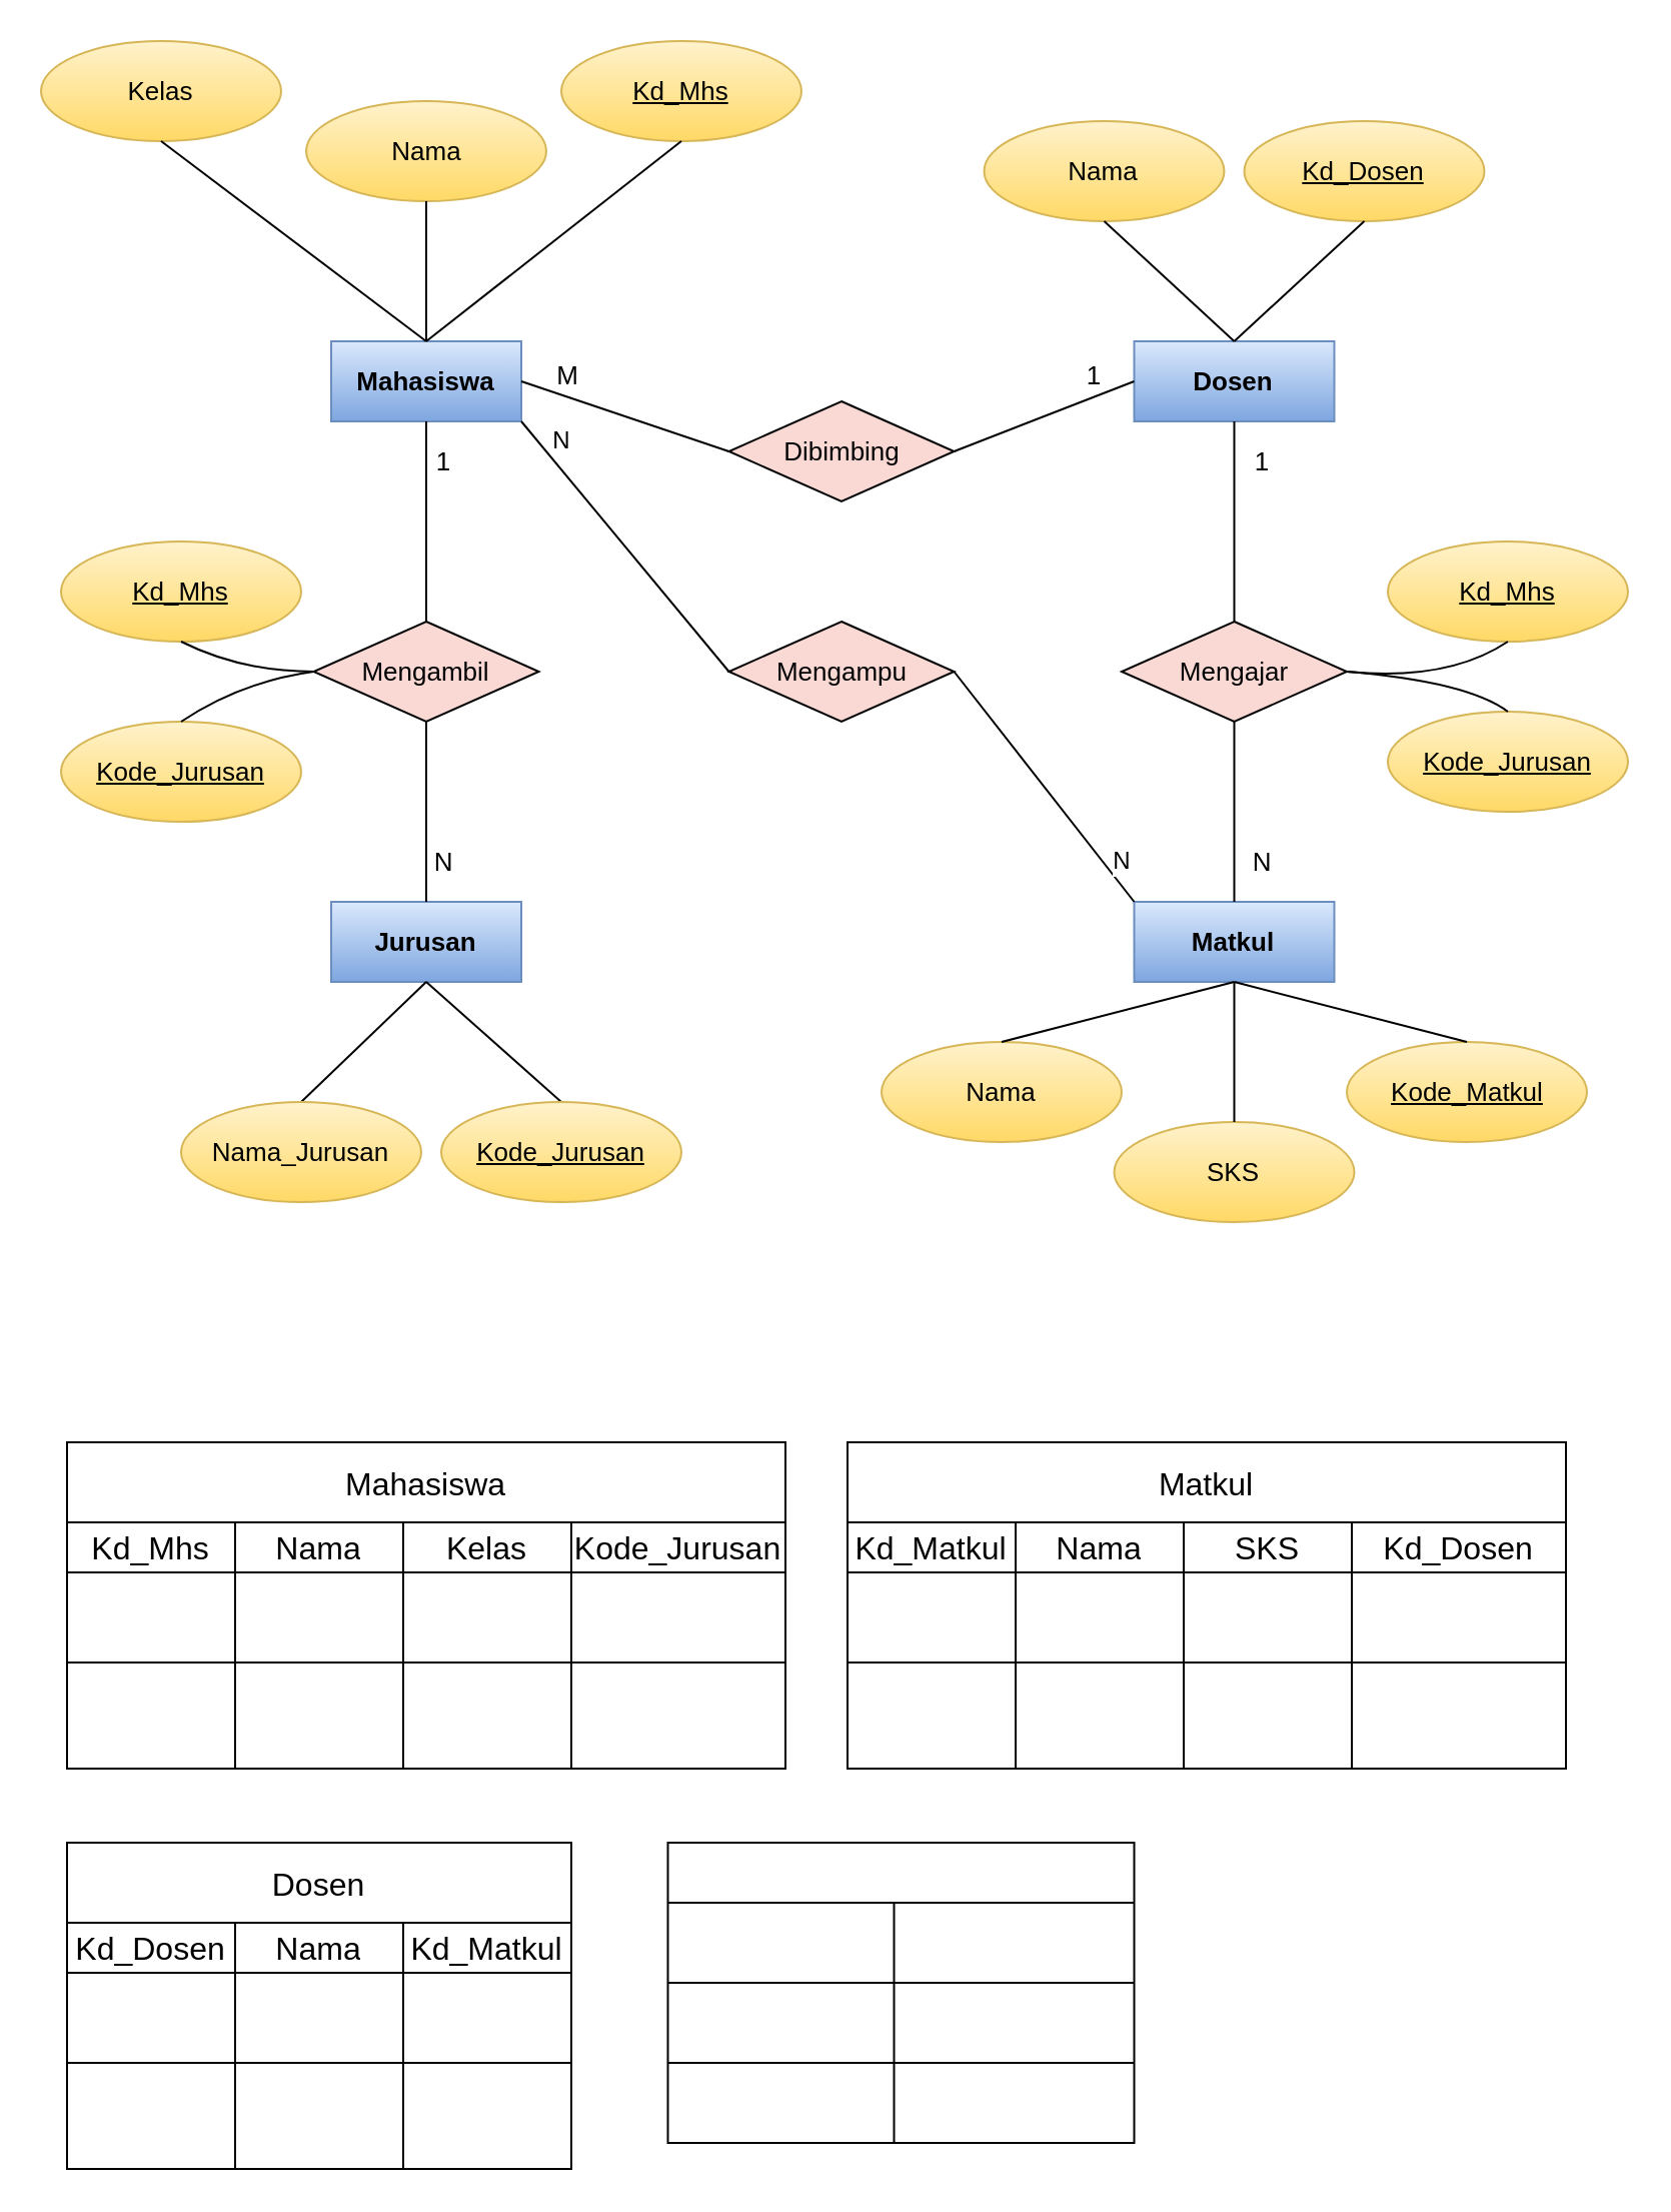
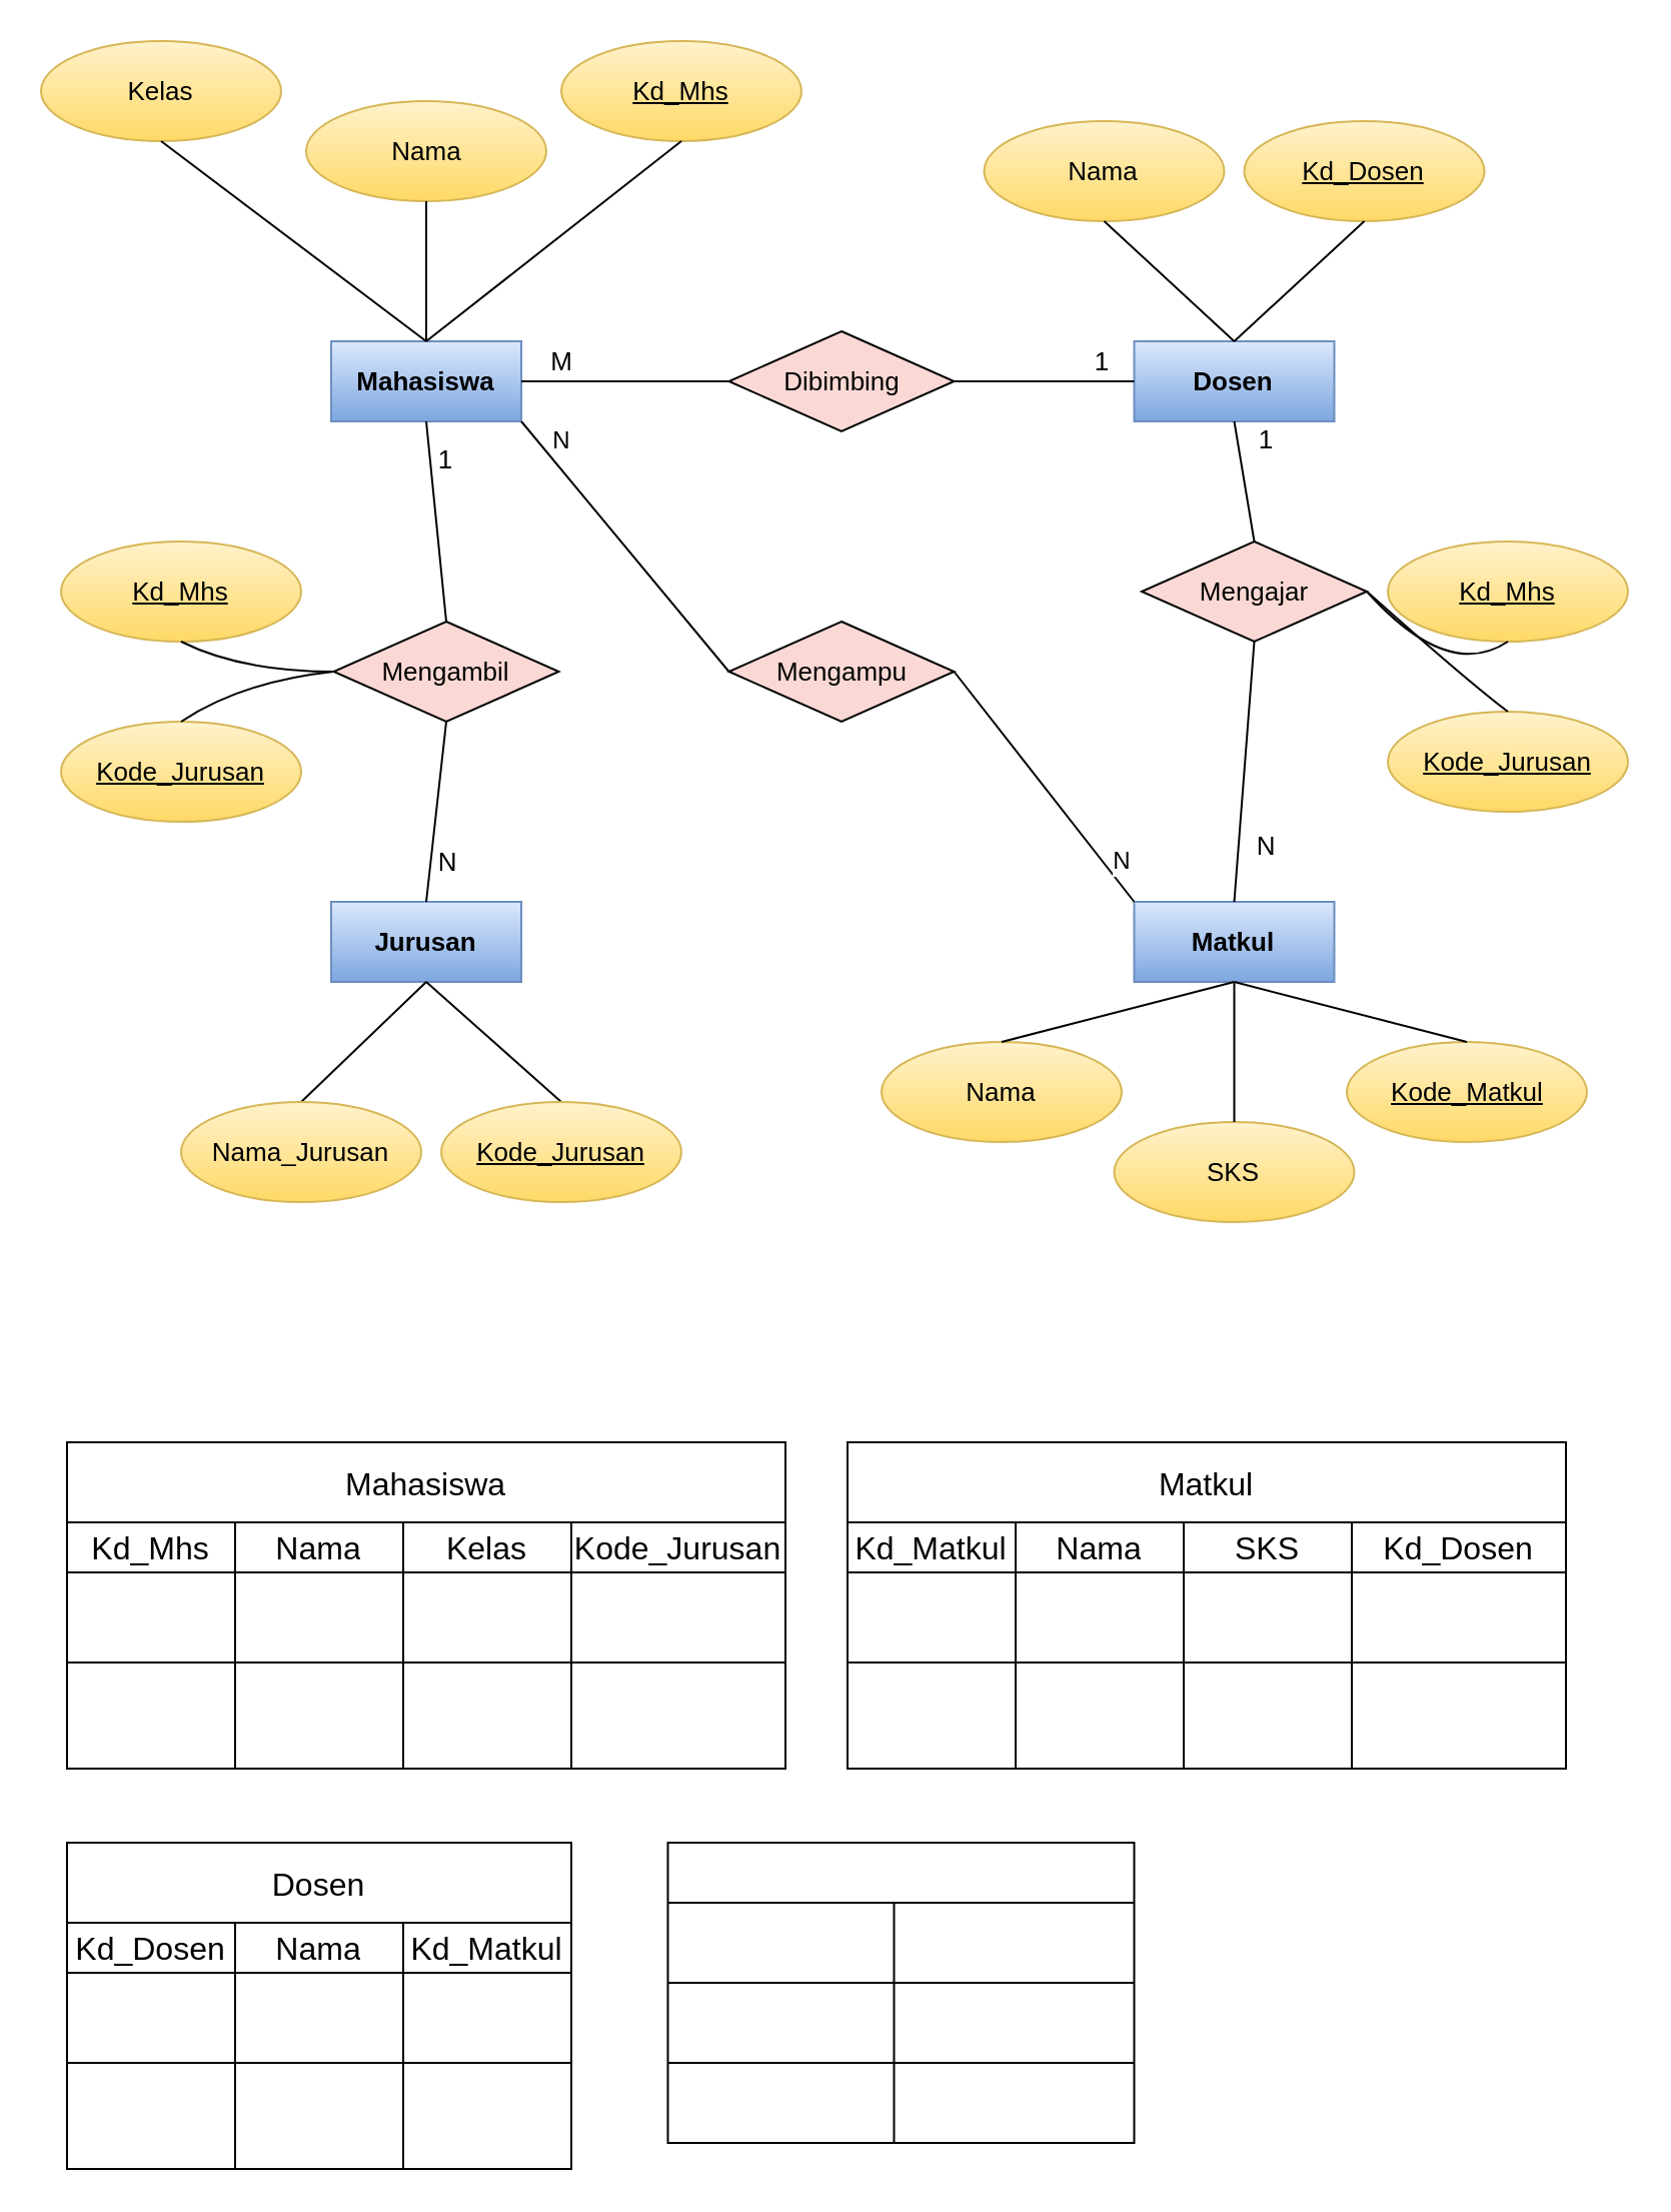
- <mxCell id="25" value="Dibimbing" style="shape=rhombus;perimeter=rhombusPerimeter;whiteSpace=wrap;html=1;align=center;fontSize=13;fillColor=#fad9d5;strokeColor=#000000;fontColor=#000000;" vertex="1" parent="1"><mxGeometry x="363.75" y="200" width="112.5" height="50" as="geometry" /></mxCell>
+ <mxCell id="25" value="Dibimbing" style="shape=rhombus;perimeter=rhombusPerimeter;whiteSpace=wrap;html=1;align=center;fontSize=13;fillColor=#fad9d5;strokeColor=#000000;fontColor=#000000;" vertex="1" parent="1"><mxGeometry x="363.75" y="165" width="112.5" height="50" as="geometry" /></mxCell>
- <mxCell id="10" value="Mengambil" style="shape=rhombus;perimeter=rhombusPerimeter;whiteSpace=wrap;html=1;align=center;fontSize=13;fillColor=#fad9d5;strokeColor=#000000;fontColor=#000000;" vertex="1" parent="1"><mxGeometry x="156.25" y="310" width="112.5" height="50" as="geometry" /></mxCell>
+ <mxCell id="10" value="Mengambil" style="shape=rhombus;perimeter=rhombusPerimeter;whiteSpace=wrap;html=1;align=center;fontSize=13;fillColor=#fad9d5;strokeColor=#000000;fontColor=#000000;" vertex="1" parent="1"><mxGeometry x="166.25" y="310" width="112.5" height="50" as="geometry" /></mxCell>
- <mxCell id="21" value="Mengajar" style="shape=rhombus;perimeter=rhombusPerimeter;whiteSpace=wrap;html=1;align=center;fontSize=13;fillColor=#fad9d5;strokeColor=#000000;fontColor=#000000;" vertex="1" parent="1"><mxGeometry x="560" y="310" width="112.5" height="50" as="geometry" /></mxCell>
+ <mxCell id="21" value="Mengajar" style="shape=rhombus;perimeter=rhombusPerimeter;whiteSpace=wrap;html=1;align=center;fontSize=13;fillColor=#fad9d5;strokeColor=#000000;fontColor=#000000;" vertex="1" parent="1"><mxGeometry x="570" y="270" width="112.5" height="50" as="geometry" /></mxCell>
